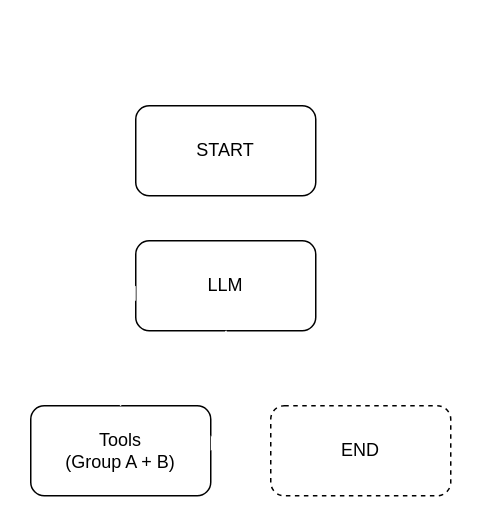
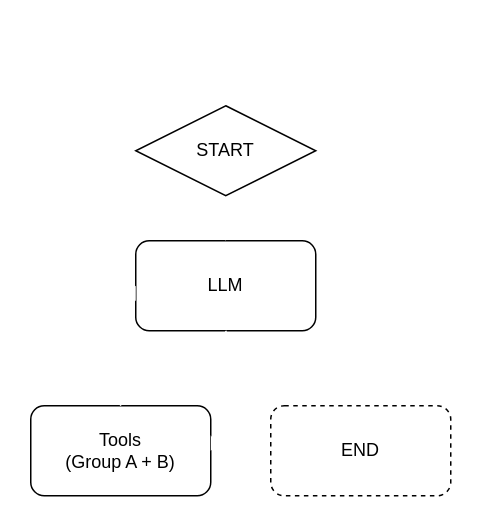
- <mxCell id="8" value="START" style="rounded=1;whiteSpace=wrap;html=1;" parent="1" vertex="1"><mxGeometry x="90" y="70" width="120" height="60" as="geometry" /></mxCell>
+ <mxCell id="8" value="START" style="rhombus;whiteSpace=wrap;html=1;" parent="1" vertex="1"><mxGeometry x="90" y="70" width="120" height="60" as="geometry" /></mxCell>
+ <mxCell id="7" style="edgeStyle=none;html=1;exitX=0.5;exitY=1;exitDx=0;exitDy=0;entryX=0.5;entryY=0;entryDx=0;entryDy=0;strokeColor=#FFFFFF;" parent="1" source="8" target="2" edge="1"><mxGeometry relative="1" as="geometry" /></mxCell>
